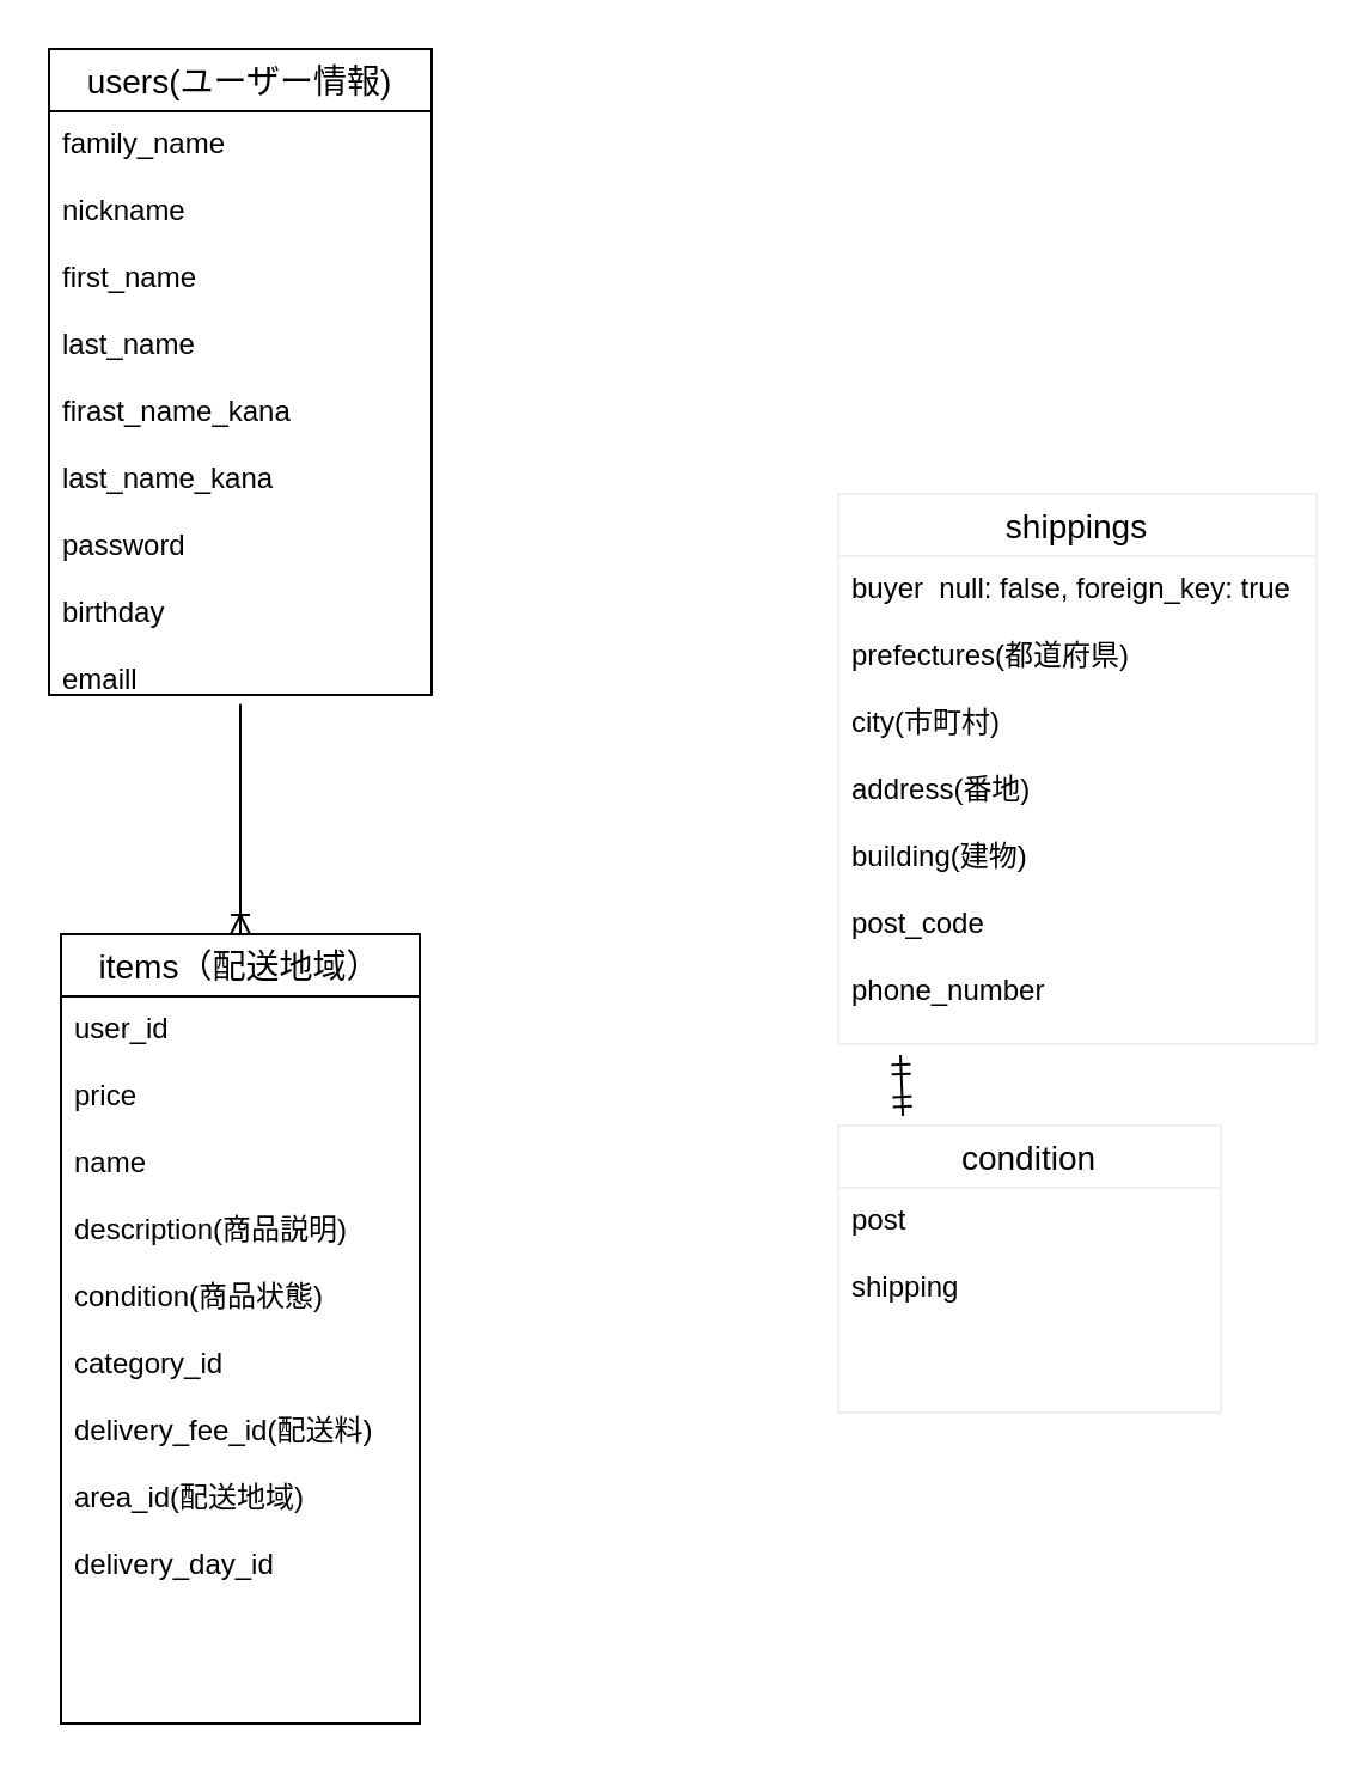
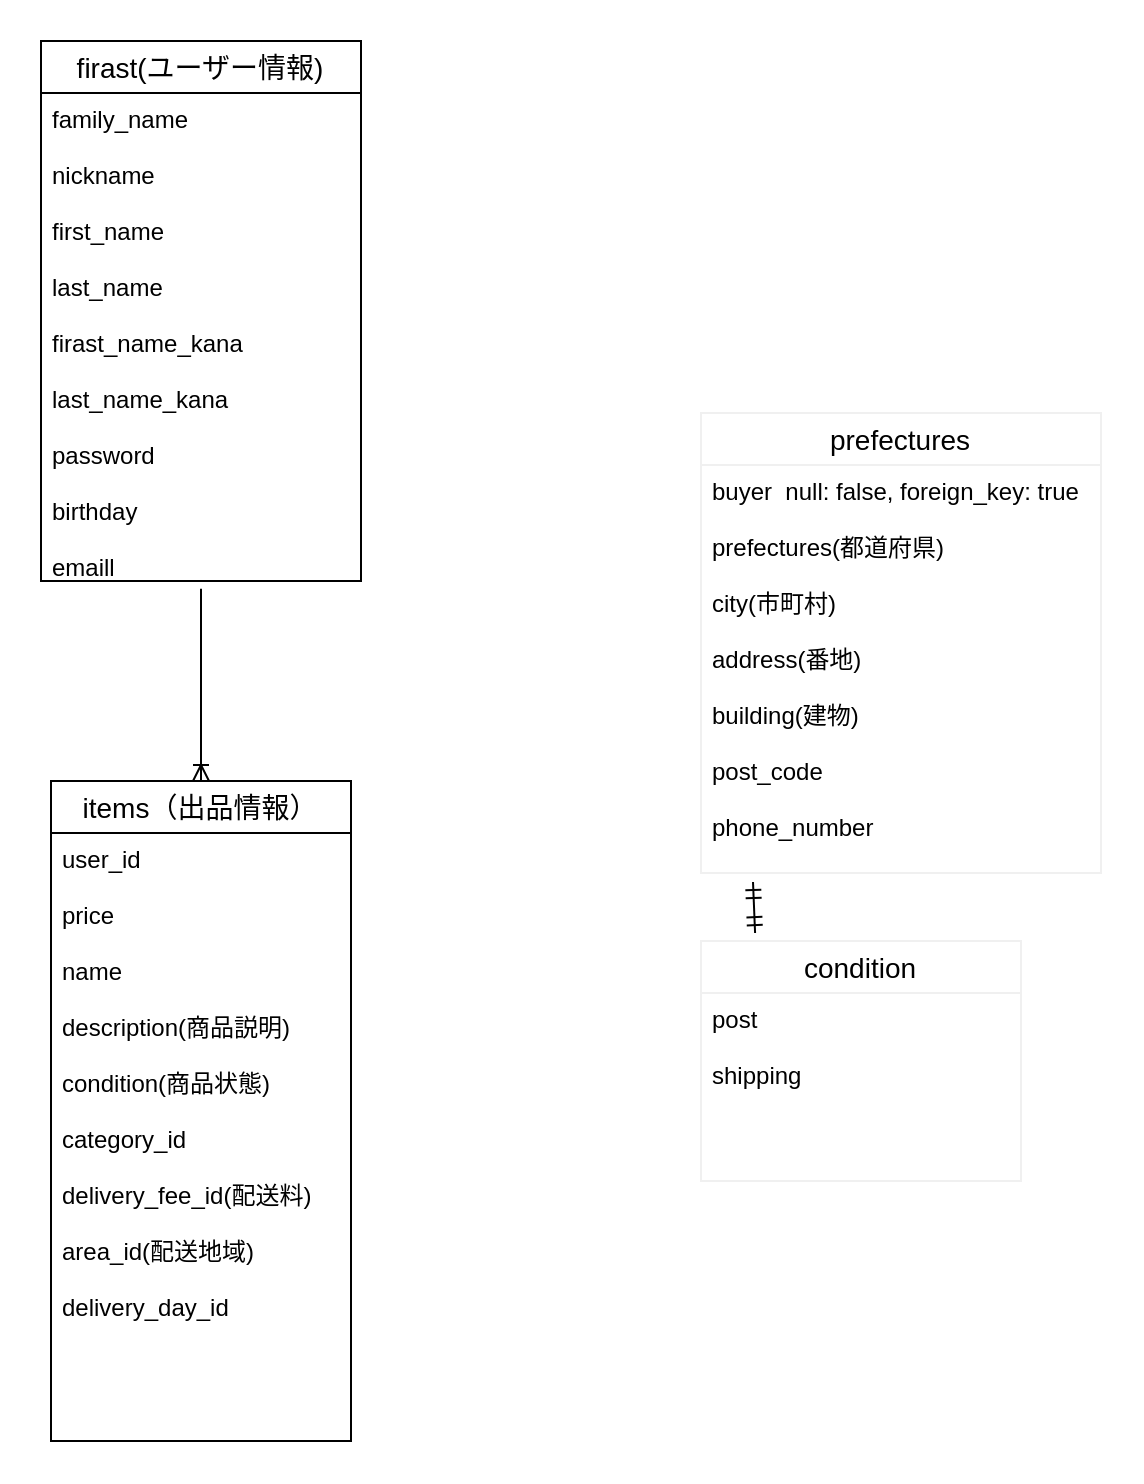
- <mxCell id="6" value="users(ユーザー情報)" style="swimlane;fontStyle=0;childLayout=stackLayout;horizontal=1;startSize=26;horizontalStack=0;resizeParent=1;resizeParentMax=0;resizeLast=0;collapsible=1;marginBottom=0;align=center;fontSize=14;" vertex="1" parent="1"><mxGeometry x="20" y="20" width="160" height="270" as="geometry" /></mxCell>
+ <mxCell id="6" value="firast(ユーザー情報)" style="swimlane;fontStyle=0;childLayout=stackLayout;horizontal=1;startSize=26;horizontalStack=0;resizeParent=1;resizeParentMax=0;resizeLast=0;collapsible=1;marginBottom=0;align=center;fontSize=14;" vertex="1" parent="1"><mxGeometry x="20" y="20" width="160" height="270" as="geometry" /></mxCell>
- <mxCell id="4" value="shippings" style="swimlane;fontStyle=0;childLayout=stackLayout;horizontal=1;startSize=26;horizontalStack=0;resizeParent=1;resizeParentMax=0;resizeLast=0;collapsible=1;marginBottom=0;align=center;fontSize=14;strokeColor=#f0f0f0;strokeWidth=1;" vertex="1" parent="1"><mxGeometry x="350" y="206" width="200" height="230" as="geometry" /></mxCell>
+ <mxCell id="4" value="prefectures" style="swimlane;fontStyle=0;childLayout=stackLayout;horizontal=1;startSize=26;horizontalStack=0;resizeParent=1;resizeParentMax=0;resizeLast=0;collapsible=1;marginBottom=0;align=center;fontSize=14;strokeColor=#f0f0f0;strokeWidth=1;" vertex="1" parent="1"><mxGeometry x="350" y="206" width="200" height="230" as="geometry" /></mxCell>
- <mxCell id="2" value="items（配送地域）" style="swimlane;fontStyle=0;childLayout=stackLayout;horizontal=1;startSize=26;horizontalStack=0;resizeParent=1;resizeParentMax=0;resizeLast=0;collapsible=1;marginBottom=0;align=center;fontSize=14;" vertex="1" parent="1"><mxGeometry x="25" y="390" width="150" height="330" as="geometry" /></mxCell>
+ <mxCell id="2" value="items（出品情報）" style="swimlane;fontStyle=0;childLayout=stackLayout;horizontal=1;startSize=26;horizontalStack=0;resizeParent=1;resizeParentMax=0;resizeLast=0;collapsible=1;marginBottom=0;align=center;fontSize=14;" vertex="1" parent="1"><mxGeometry x="25" y="390" width="150" height="330" as="geometry" /></mxCell>
